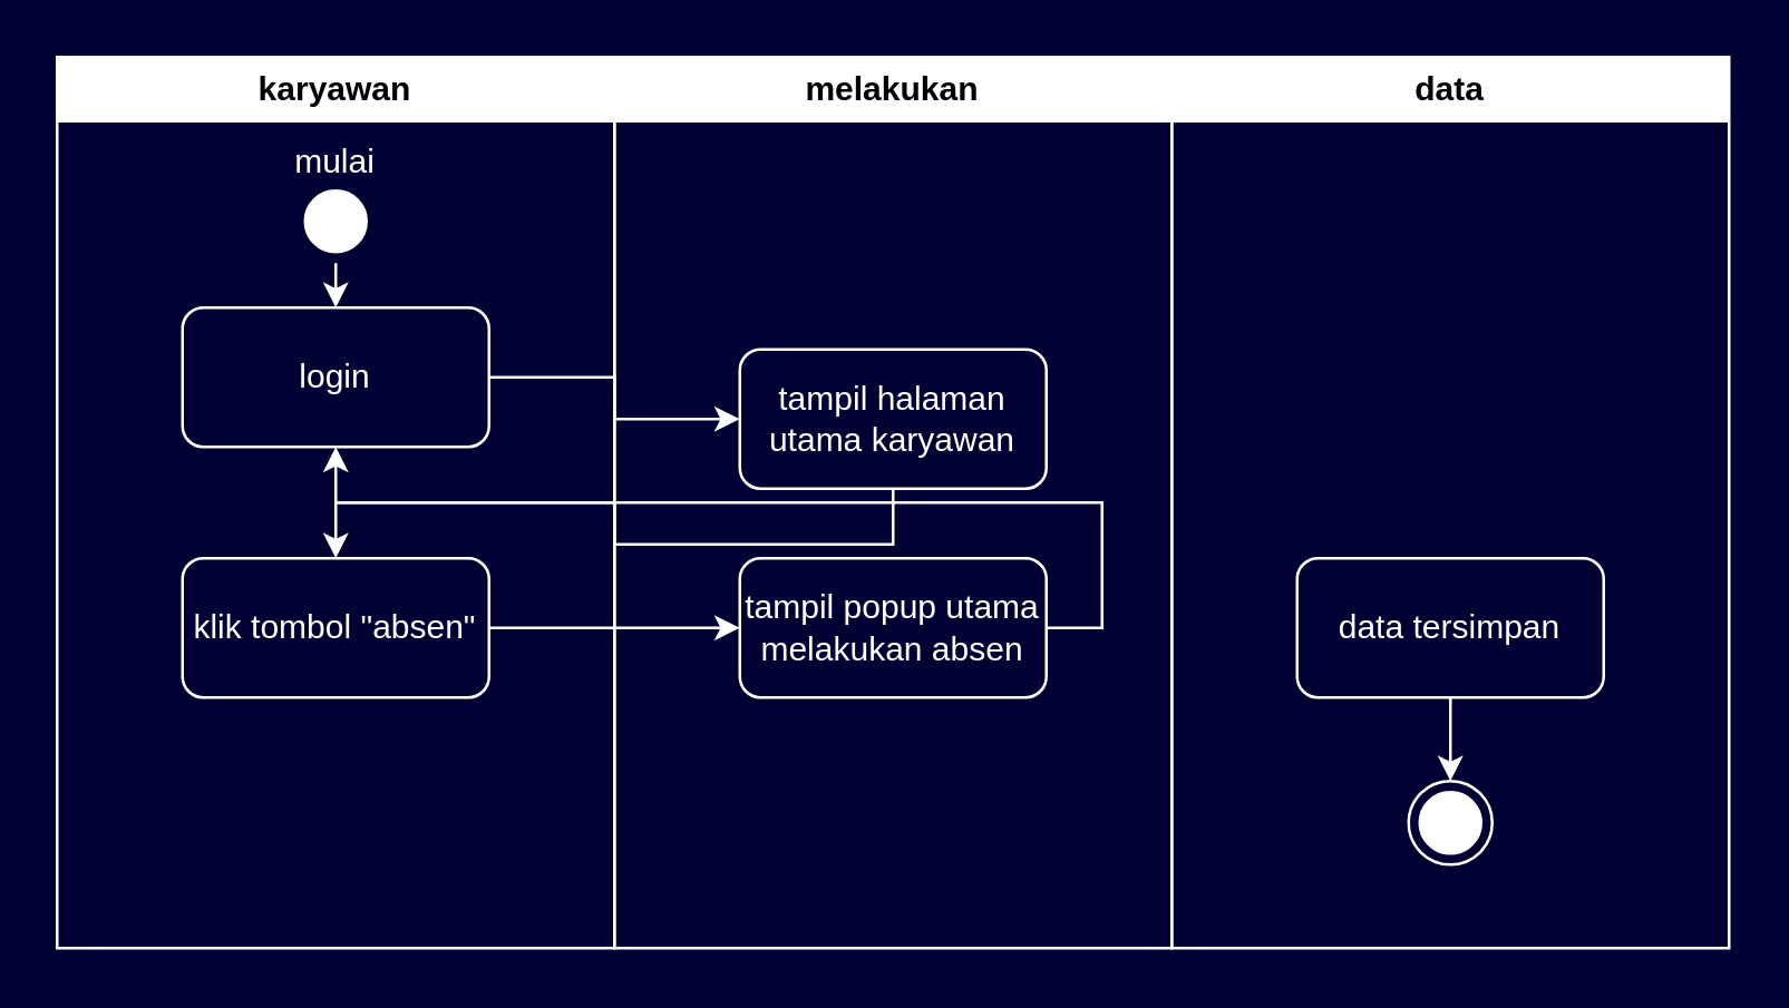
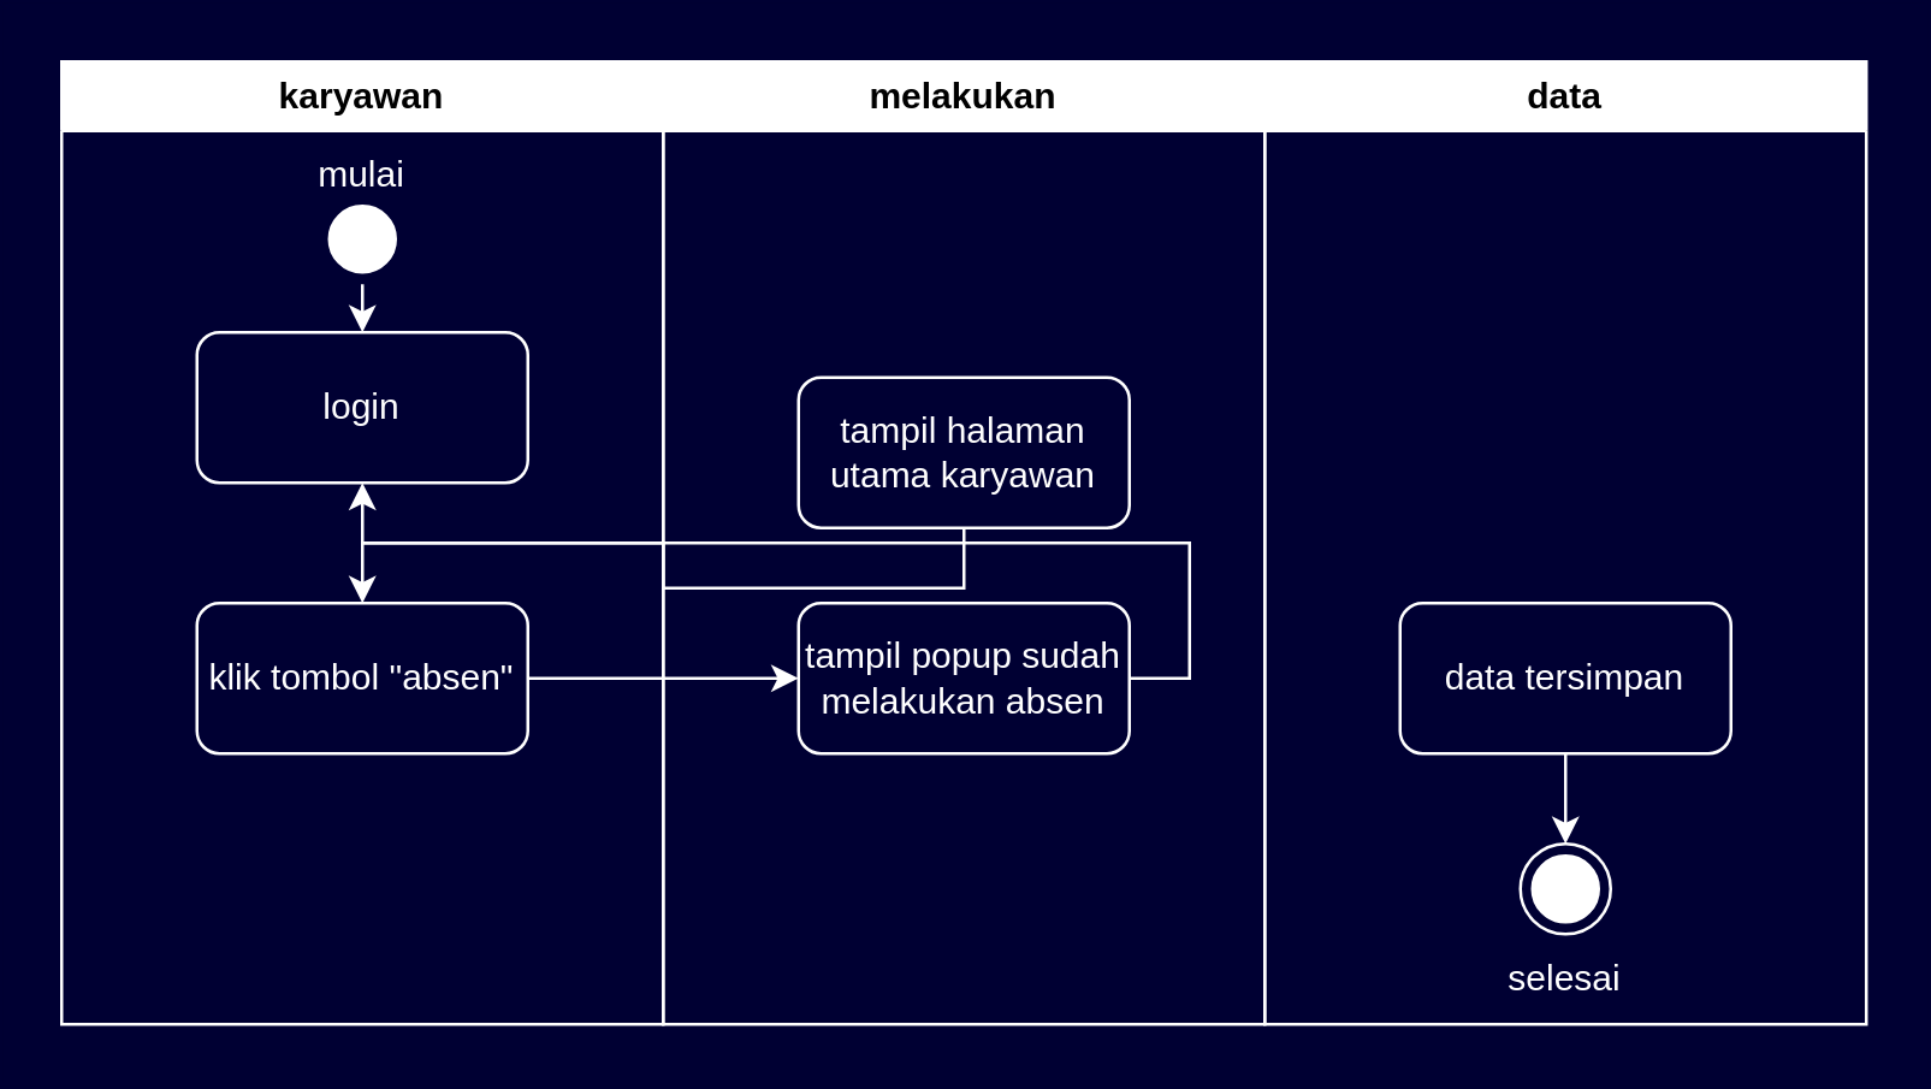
- <mxCell id="16" style="edgeStyle=orthogonalEdgeStyle;rounded=0;orthogonalLoop=1;jettySize=auto;html=1;exitX=1;exitY=0.5;exitDx=0;exitDy=0;entryX=0;entryY=0.5;entryDx=0;entryDy=0;strokeColor=#FFFFFF;" edge="1" parent="1" source="5" target="9"><mxGeometry relative="1" as="geometry" /></mxCell>
- <mxCell id="10" value="&lt;font color=&quot;#ffffff&quot;&gt;tampil popup utama melakukan absen&lt;/font&gt;" style="html=1;whiteSpace=wrap;fillColor=none;strokeColor=#FFFFFF;rounded=1;glass=0;" vertex="1" parent="8"><mxGeometry x="45" y="180" width="110" height="50" as="geometry" /></mxCell>
+ <mxCell id="10" value="&lt;font color=&quot;#ffffff&quot;&gt;tampil popup sudah melakukan absen&lt;/font&gt;" style="html=1;whiteSpace=wrap;fillColor=none;strokeColor=#FFFFFF;rounded=1;glass=0;" vertex="1" parent="8"><mxGeometry x="45" y="180" width="110" height="50" as="geometry" /></mxCell>
+ <mxCell id="15" value="&lt;font color=&quot;#ffffff&quot;&gt;selesai&lt;/font&gt;" style="text;html=1;align=center;verticalAlign=middle;whiteSpace=wrap;rounded=0;" vertex="1" parent="11"><mxGeometry x="70" y="290" width="60" height="30" as="geometry" /></mxCell>
